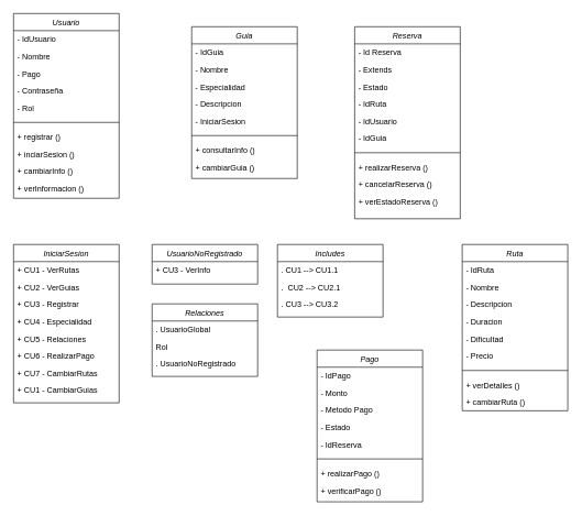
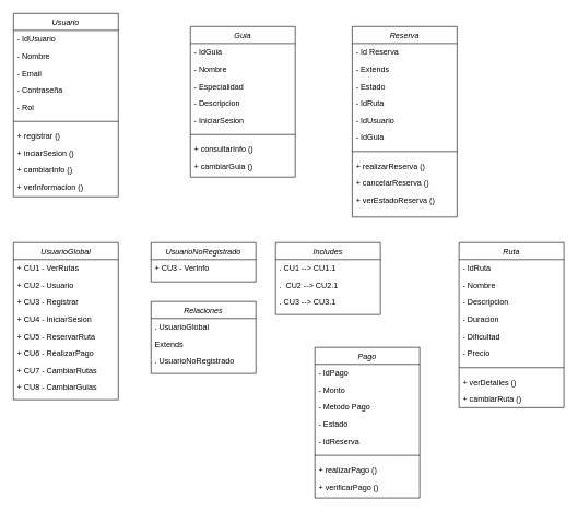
- <mxCell id="5" value="- Pago" style="text;align=left;verticalAlign=top;spacingLeft=4;spacingRight=4;overflow=hidden;rotatable=0;points=[[0,0.5],[1,0.5]];portConstraint=eastwest;rounded=0;shadow=0;html=0;" parent="2" vertex="1"><mxGeometry y="78" width="160" height="26" as="geometry" /></mxCell>
+ <mxCell id="5" value="- Email" style="text;align=left;verticalAlign=top;spacingLeft=4;spacingRight=4;overflow=hidden;rotatable=0;points=[[0,0.5],[1,0.5]];portConstraint=eastwest;rounded=0;shadow=0;html=0;" parent="2" vertex="1"><mxGeometry y="78" width="160" height="26" as="geometry" /></mxCell>
- <mxCell id="52" value="IniciarSesion" style="swimlane;fontStyle=2;align=center;verticalAlign=top;childLayout=stackLayout;horizontal=1;startSize=26;horizontalStack=0;resizeParent=1;resizeLast=0;collapsible=1;marginBottom=0;rounded=0;shadow=0;strokeWidth=1;" vertex="1" parent="1"><mxGeometry x="20" y="370" width="160" height="240" as="geometry"><mxRectangle x="230" y="140" width="160" height="26" as="alternateBounds" /></mxGeometry></mxCell>
+ <mxCell id="52" value="UsuarioGlobal" style="swimlane;fontStyle=2;align=center;verticalAlign=top;childLayout=stackLayout;horizontal=1;startSize=26;horizontalStack=0;resizeParent=1;resizeLast=0;collapsible=1;marginBottom=0;rounded=0;shadow=0;strokeWidth=1;" vertex="1" parent="1"><mxGeometry x="20" y="370" width="160" height="240" as="geometry"><mxRectangle x="230" y="140" width="160" height="26" as="alternateBounds" /></mxGeometry></mxCell>
- <mxCell id="54" value="+ CU2 - VerGuias" style="text;align=left;verticalAlign=top;spacingLeft=4;spacingRight=4;overflow=hidden;rotatable=0;points=[[0,0.5],[1,0.5]];portConstraint=eastwest;rounded=0;shadow=0;html=0;" vertex="1" parent="52"><mxGeometry y="52" width="160" height="26" as="geometry" /></mxCell>
+ <mxCell id="54" value="+ CU2 - Usuario" style="text;align=left;verticalAlign=top;spacingLeft=4;spacingRight=4;overflow=hidden;rotatable=0;points=[[0,0.5],[1,0.5]];portConstraint=eastwest;rounded=0;shadow=0;html=0;" vertex="1" parent="52"><mxGeometry y="52" width="160" height="26" as="geometry" /></mxCell>
- <mxCell id="70" value=". CU3 --&gt; CU3.2" style="text;align=left;verticalAlign=top;spacingLeft=4;spacingRight=4;overflow=hidden;rotatable=0;points=[[0,0.5],[1,0.5]];portConstraint=eastwest;rounded=0;shadow=0;html=0;" vertex="1" parent="67"><mxGeometry y="78" width="160" height="26" as="geometry" /></mxCell>
+ <mxCell id="70" value=". CU3 --&gt; CU3.1" style="text;align=left;verticalAlign=top;spacingLeft=4;spacingRight=4;overflow=hidden;rotatable=0;points=[[0,0.5],[1,0.5]];portConstraint=eastwest;rounded=0;shadow=0;html=0;" vertex="1" parent="67"><mxGeometry y="78" width="160" height="26" as="geometry" /></mxCell>
- <mxCell id="56" value="+ CU4 - Especialidad" style="text;align=left;verticalAlign=top;spacingLeft=4;spacingRight=4;overflow=hidden;rotatable=0;points=[[0,0.5],[1,0.5]];portConstraint=eastwest;rounded=0;shadow=0;html=0;" vertex="1" parent="52"><mxGeometry y="104" width="160" height="26" as="geometry" /></mxCell>
+ <mxCell id="56" value="+ CU4 - IniciarSesion" style="text;align=left;verticalAlign=top;spacingLeft=4;spacingRight=4;overflow=hidden;rotatable=0;points=[[0,0.5],[1,0.5]];portConstraint=eastwest;rounded=0;shadow=0;html=0;" vertex="1" parent="52"><mxGeometry y="104" width="160" height="26" as="geometry" /></mxCell>
- <mxCell id="57" value="+ CU5 - Relaciones" style="text;align=left;verticalAlign=top;spacingLeft=4;spacingRight=4;overflow=hidden;rotatable=0;points=[[0,0.5],[1,0.5]];portConstraint=eastwest;rounded=0;shadow=0;html=0;" vertex="1" parent="52"><mxGeometry y="130" width="160" height="26" as="geometry" /></mxCell>
+ <mxCell id="57" value="+ CU5 - ReservarRuta" style="text;align=left;verticalAlign=top;spacingLeft=4;spacingRight=4;overflow=hidden;rotatable=0;points=[[0,0.5],[1,0.5]];portConstraint=eastwest;rounded=0;shadow=0;html=0;" vertex="1" parent="52"><mxGeometry y="130" width="160" height="26" as="geometry" /></mxCell>
- <mxCell id="65" value="Rol" style="text;align=left;verticalAlign=top;spacingLeft=4;spacingRight=4;overflow=hidden;rotatable=0;points=[[0,0.5],[1,0.5]];portConstraint=eastwest;rounded=0;shadow=0;html=0;" vertex="1" parent="63"><mxGeometry y="52" width="160" height="26" as="geometry" /></mxCell>
+ <mxCell id="65" value="Extends" style="text;align=left;verticalAlign=top;spacingLeft=4;spacingRight=4;overflow=hidden;rotatable=0;points=[[0,0.5],[1,0.5]];portConstraint=eastwest;rounded=0;shadow=0;html=0;" vertex="1" parent="63"><mxGeometry y="52" width="160" height="26" as="geometry" /></mxCell>
- <mxCell id="60" value="+ CU1 - CambiarGuias" style="text;align=left;verticalAlign=top;spacingLeft=4;spacingRight=4;overflow=hidden;rotatable=0;points=[[0,0.5],[1,0.5]];portConstraint=eastwest;rounded=0;shadow=0;html=0;" vertex="1" parent="52"><mxGeometry y="208" width="160" height="26" as="geometry" /></mxCell>
+ <mxCell id="60" value="+ CU8 - CambiarGuias" style="text;align=left;verticalAlign=top;spacingLeft=4;spacingRight=4;overflow=hidden;rotatable=0;points=[[0,0.5],[1,0.5]];portConstraint=eastwest;rounded=0;shadow=0;html=0;" vertex="1" parent="52"><mxGeometry y="208" width="160" height="26" as="geometry" /></mxCell>
